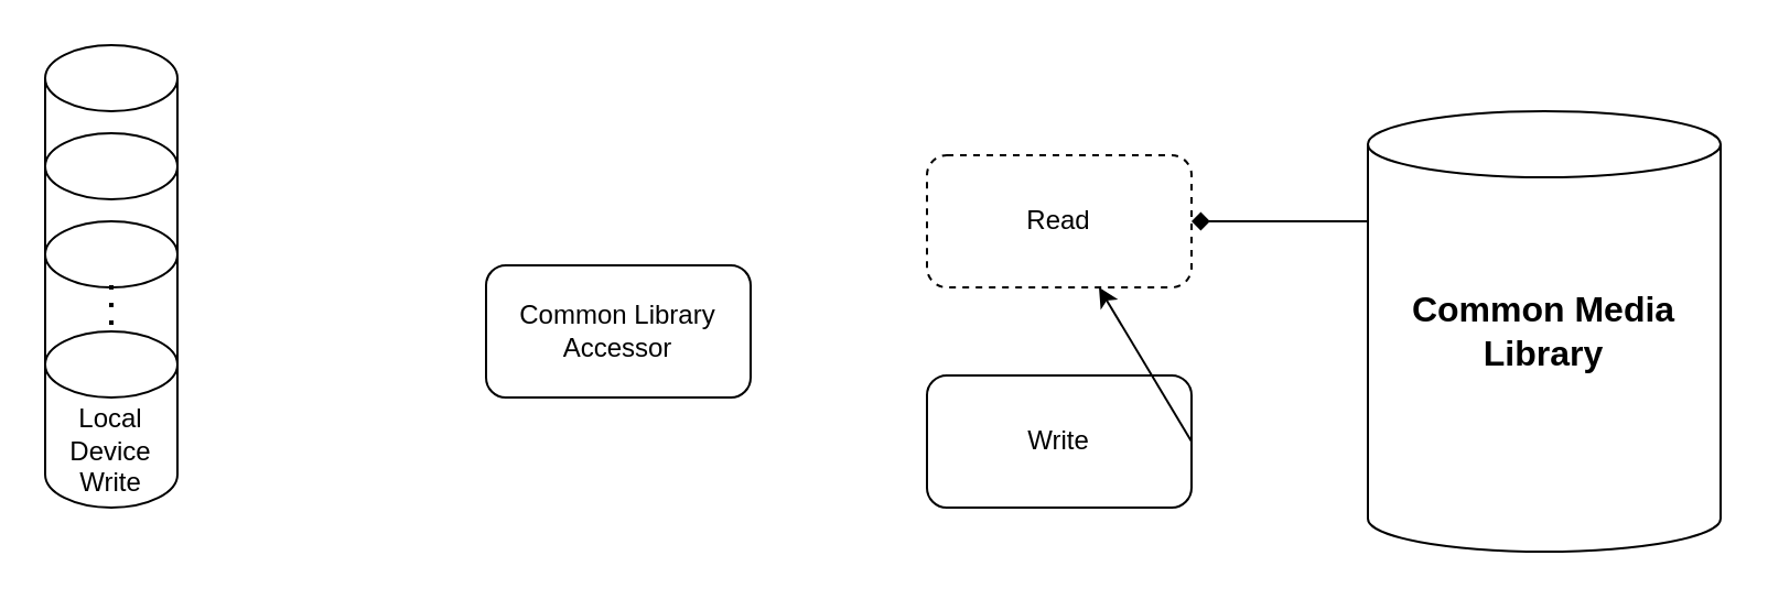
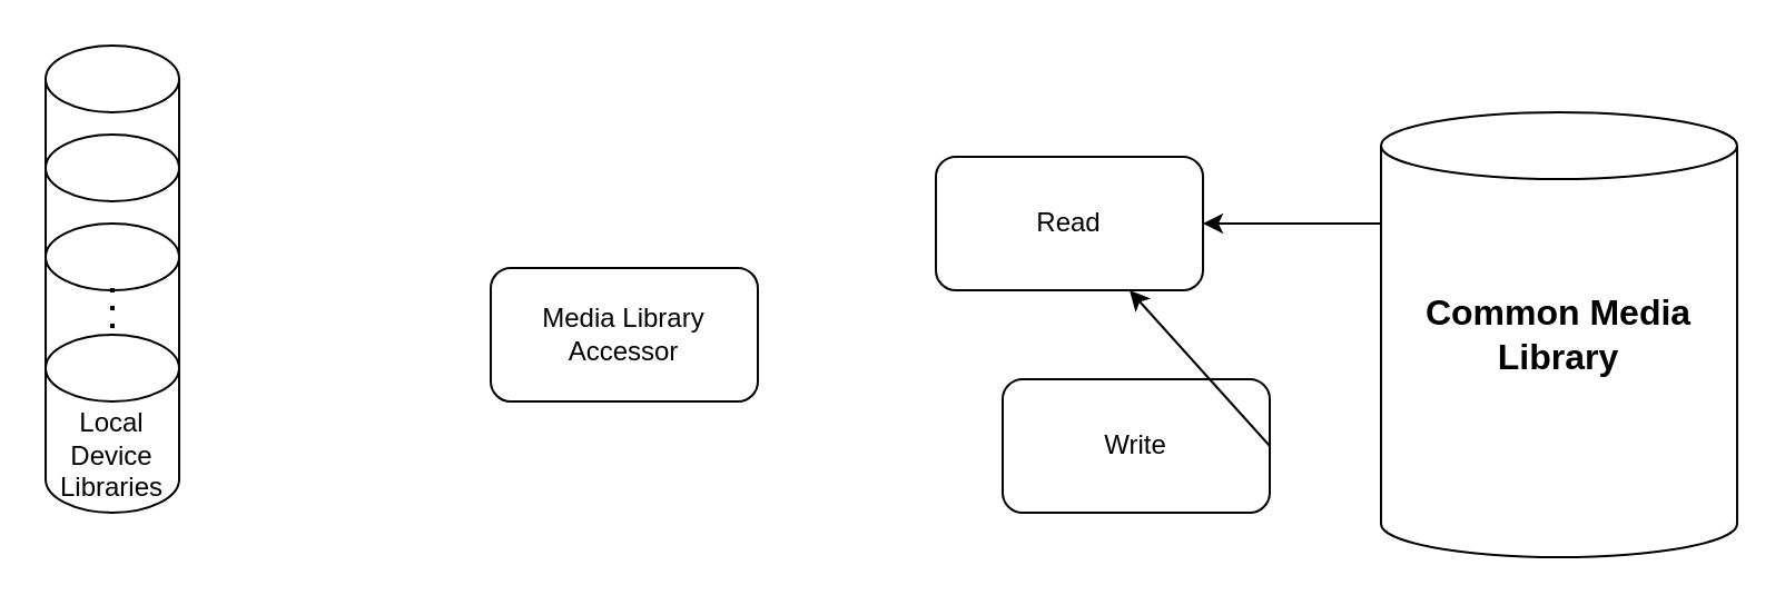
- <mxCell id="4" value="Read" style="rounded=1;whiteSpace=wrap;html=1;dashed=1;" vertex="1" parent="1"><mxGeometry x="420" y="70" width="120" height="60" as="geometry" /></mxCell>
+ <mxCell id="4" value="Read" style="rounded=1;whiteSpace=wrap;html=1;" vertex="1" parent="1"><mxGeometry x="420" y="70" width="120" height="60" as="geometry" /></mxCell>
- <mxCell id="6" value="" style="endArrow=diamond;html=1;entryX=1;entryY=0.5;entryDx=0;entryDy=0;exitX=0;exitY=0.25;exitDx=0;exitDy=0;exitPerimeter=0;" edge="1" parent="1" source="2" target="4"><mxGeometry width="50" height="50" relative="1" as="geometry"><mxPoint x="380" y="250" as="sourcePoint" /><mxPoint x="430" y="200" as="targetPoint" /></mxGeometry></mxCell>
+ <mxCell id="6" value="" style="endArrow=classic;html=1;entryX=1;entryY=0.5;entryDx=0;entryDy=0;exitX=0;exitY=0.25;exitDx=0;exitDy=0;exitPerimeter=0;" edge="1" parent="1" source="2" target="4"><mxGeometry width="50" height="50" relative="1" as="geometry"><mxPoint x="380" y="250" as="sourcePoint" /><mxPoint x="430" y="200" as="targetPoint" /></mxGeometry></mxCell>
- <mxCell id="3" value="Common Library Accessor" style="rounded=1;whiteSpace=wrap;html=1;" vertex="1" parent="1"><mxGeometry x="220" y="120" width="120" height="60" as="geometry" /></mxCell>
+ <mxCell id="3" value="Media Library Accessor" style="rounded=1;whiteSpace=wrap;html=1;" vertex="1" parent="1"><mxGeometry x="220" y="120" width="120" height="60" as="geometry" /></mxCell>
- <mxCell id="11" value="&lt;br&gt;&lt;br&gt;Local &lt;br&gt;Device Write" style="shape=cylinder2;whiteSpace=wrap;html=1;boundedLbl=1;backgroundOutline=1;size=15;" vertex="1" parent="1"><mxGeometry x="20" y="150" width="60" height="80" as="geometry" /></mxCell>
+ <mxCell id="11" value="&lt;br&gt;&lt;br&gt;Local &lt;br&gt;Device Libraries" style="shape=cylinder2;whiteSpace=wrap;html=1;boundedLbl=1;backgroundOutline=1;size=15;" vertex="1" parent="1"><mxGeometry x="20" y="150" width="60" height="80" as="geometry" /></mxCell>
- <mxCell id="5" value="Write" style="rounded=1;whiteSpace=wrap;html=1;" vertex="1" parent="1"><mxGeometry x="420" y="170" width="120" height="60" as="geometry" /></mxCell>
+ <mxCell id="5" value="Write" style="rounded=1;whiteSpace=wrap;html=1;" vertex="1" parent="1"><mxGeometry x="450" y="170" width="120" height="60" as="geometry" /></mxCell>
